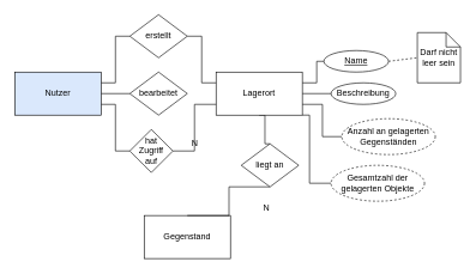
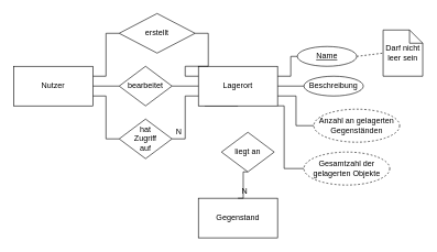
- <mxCell id="12" value="erstellt" style="rhombus;whiteSpace=wrap;html=1;" vertex="1" parent="1"><mxGeometry x="180" y="20" width="80" height="60" as="geometry" /></mxCell>
+ <mxCell id="12" value="erstellt" style="rhombus;whiteSpace=wrap;html=1;" vertex="1" parent="1"><mxGeometry x="180" y="20" width="115" height="60" as="geometry" /></mxCell>
- <mxCell id="5" value="Nutzer" style="rounded=0;whiteSpace=wrap;html=1;fillColor=#dae8fc;" vertex="1" parent="1"><mxGeometry x="20" y="100" width="120" height="60" as="geometry" /></mxCell>
+ <mxCell id="5" value="Nutzer" style="rounded=0;whiteSpace=wrap;html=1;" vertex="1" parent="1"><mxGeometry x="20" y="100" width="120" height="60" as="geometry" /></mxCell>
- <mxCell id="8" style="edgeStyle=elbowEdgeStyle;rounded=0;orthogonalLoop=1;jettySize=auto;html=1;exitX=0.5;exitY=1;exitDx=0;exitDy=0;entryX=0.5;entryY=0;entryDx=0;entryDy=0;endArrow=none;endFill=0;" edge="1" parent="1" source="10" target="20"><mxGeometry relative="1" as="geometry" /></mxCell>
+ <mxCell id="8" style="edgeStyle=elbowEdgeStyle;rounded=0;orthogonalLoop=1;jettySize=auto;html=1;exitX=0.5;exitY=1;exitDx=0;exitDy=0;endArrow=none;endFill=0;" edge="1" parent="1" source="10" target="13"><mxGeometry relative="1" as="geometry" /></mxCell>
- <mxCell id="26" value="hat&lt;br&gt;Zugriff&lt;br&gt;auf" style="rhombus;whiteSpace=wrap;html=1;" vertex="1" parent="1"><mxGeometry x="180" y="180" width="60" height="60" as="geometry" /></mxCell>
+ <mxCell id="26" value="hat&lt;br&gt;Zugriff&lt;br&gt;auf" style="rhombus;whiteSpace=wrap;html=1;" vertex="1" parent="1"><mxGeometry x="180" y="180" width="80" height="60" as="geometry" /></mxCell>
- <mxCell id="18" value="Gegenstand" style="rounded=0;whiteSpace=wrap;html=1;" vertex="1" parent="1"><mxGeometry x="200" y="300" width="120" height="60" as="geometry" /></mxCell>
+ <mxCell id="18" value="Gegenstand" style="rounded=0;whiteSpace=wrap;html=1;" vertex="1" parent="1"><mxGeometry x="300" y="300" width="120" height="60" as="geometry" /></mxCell>
